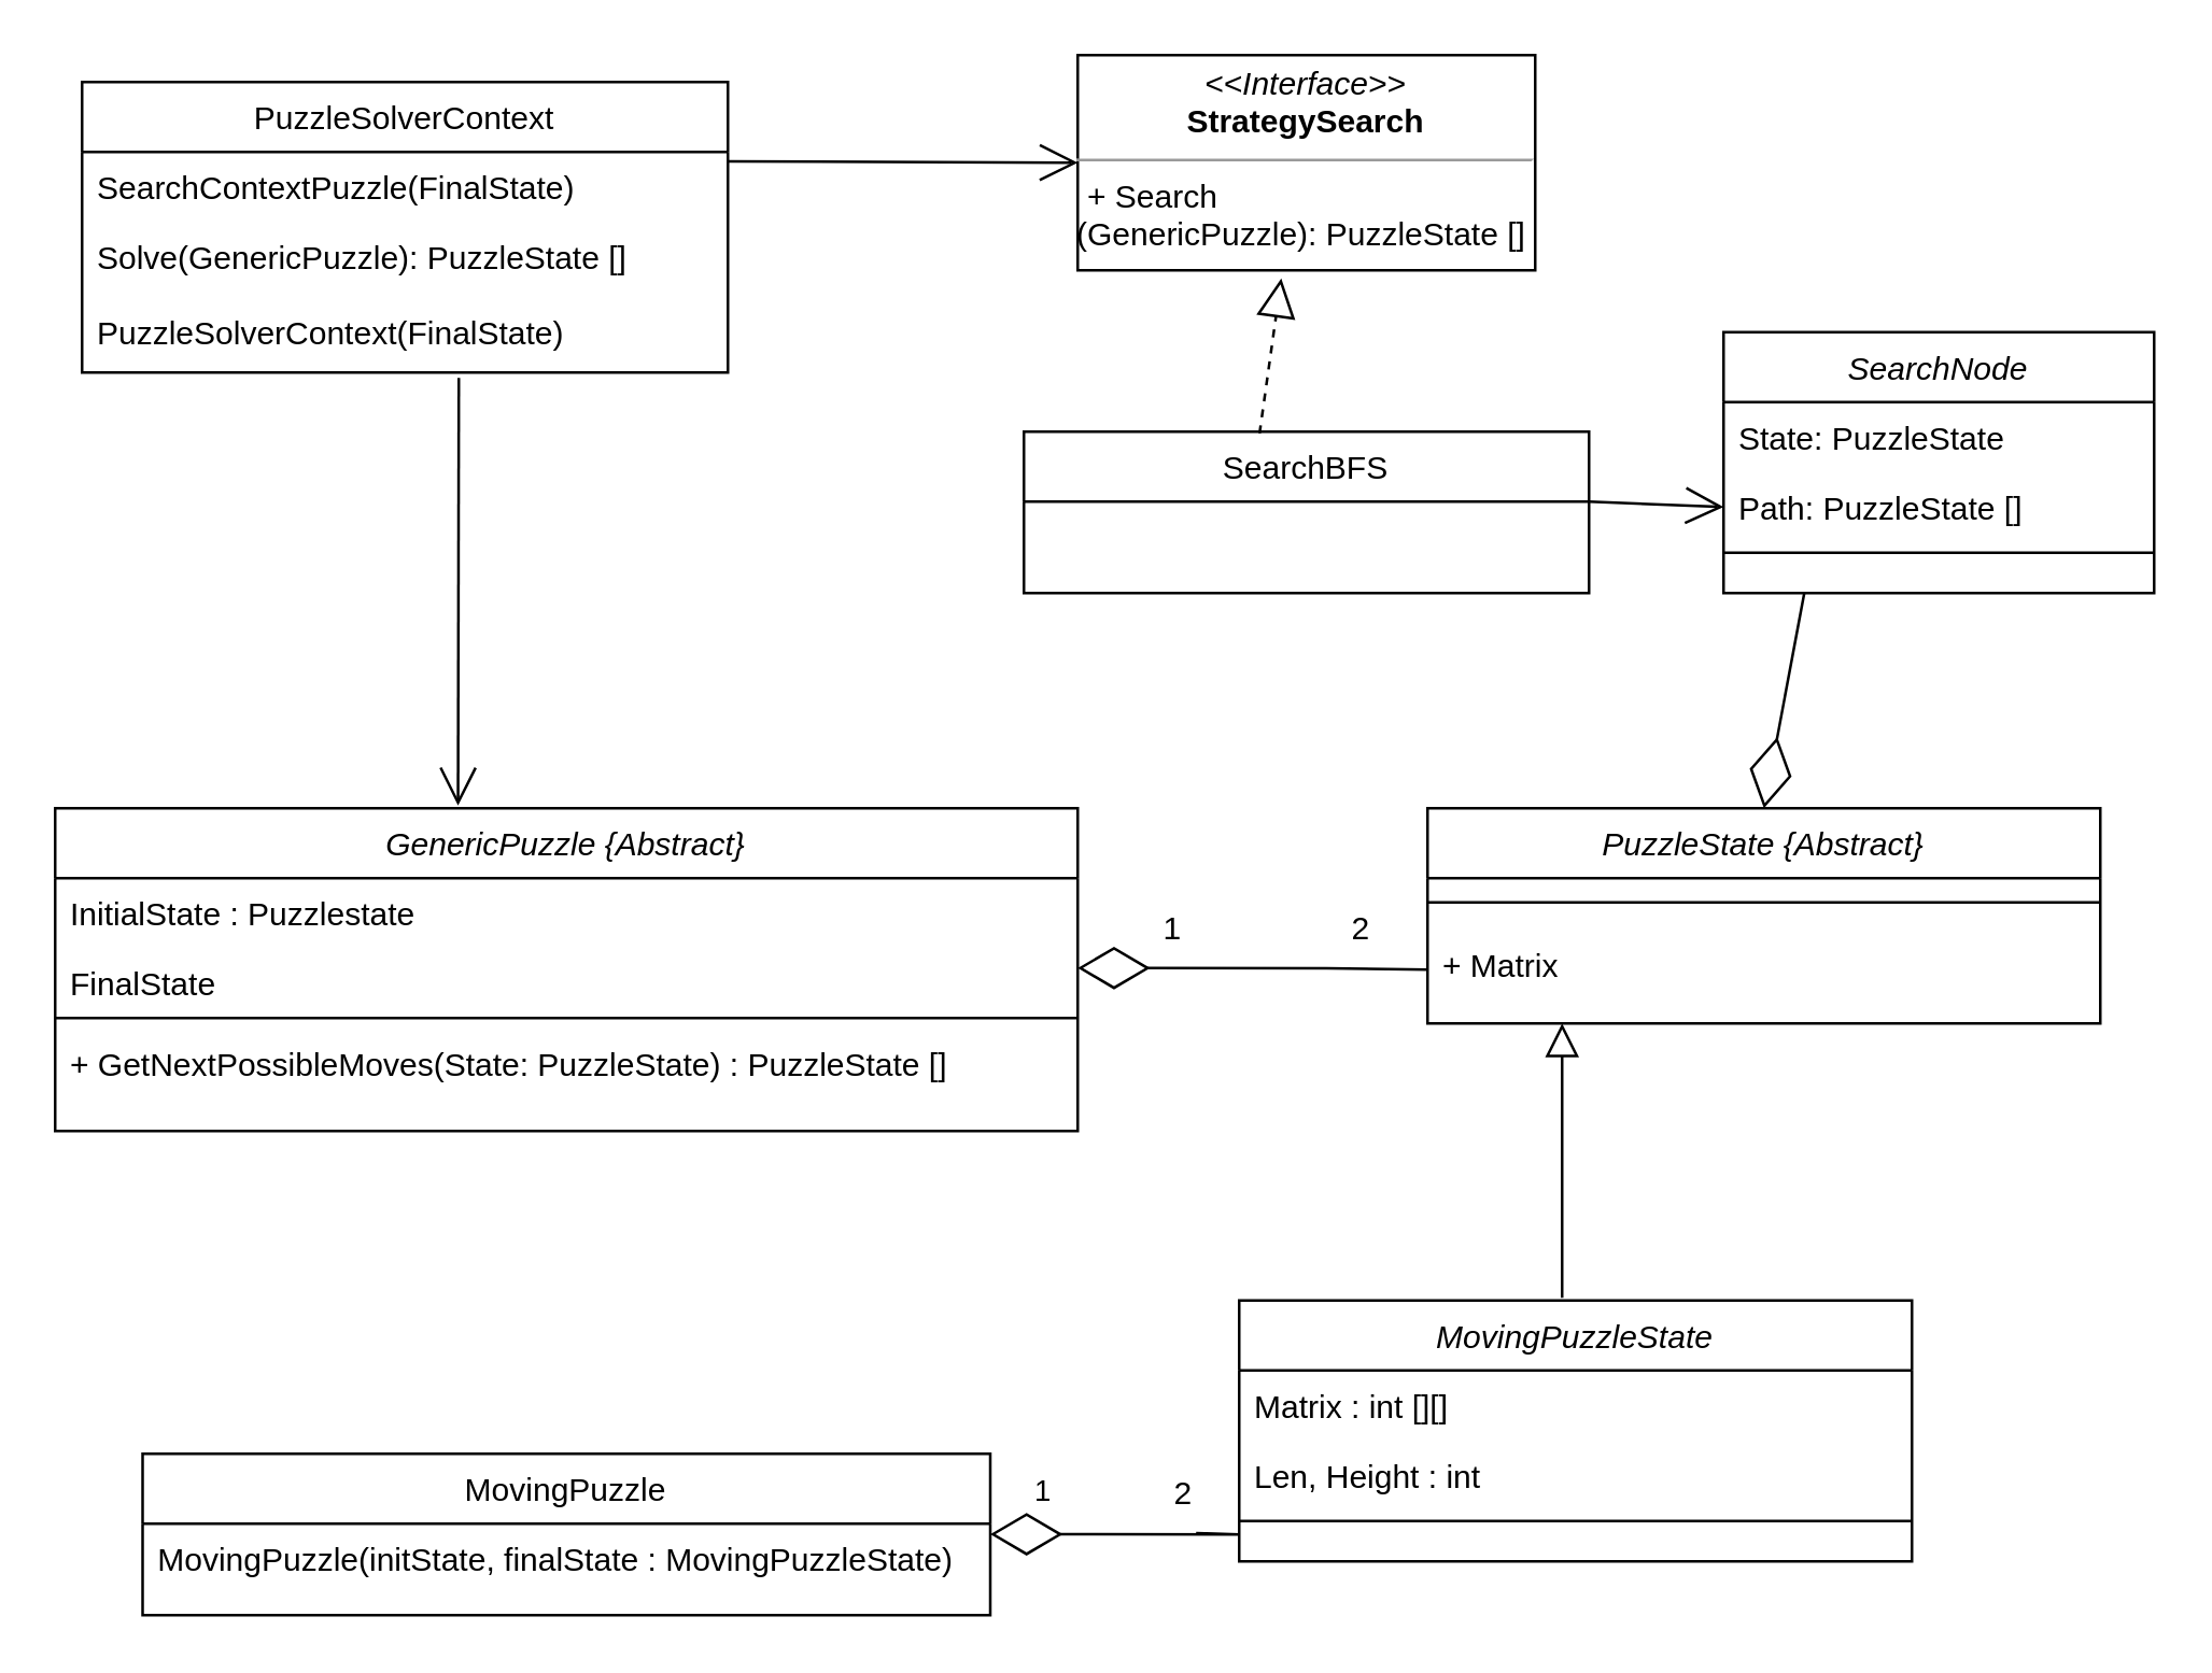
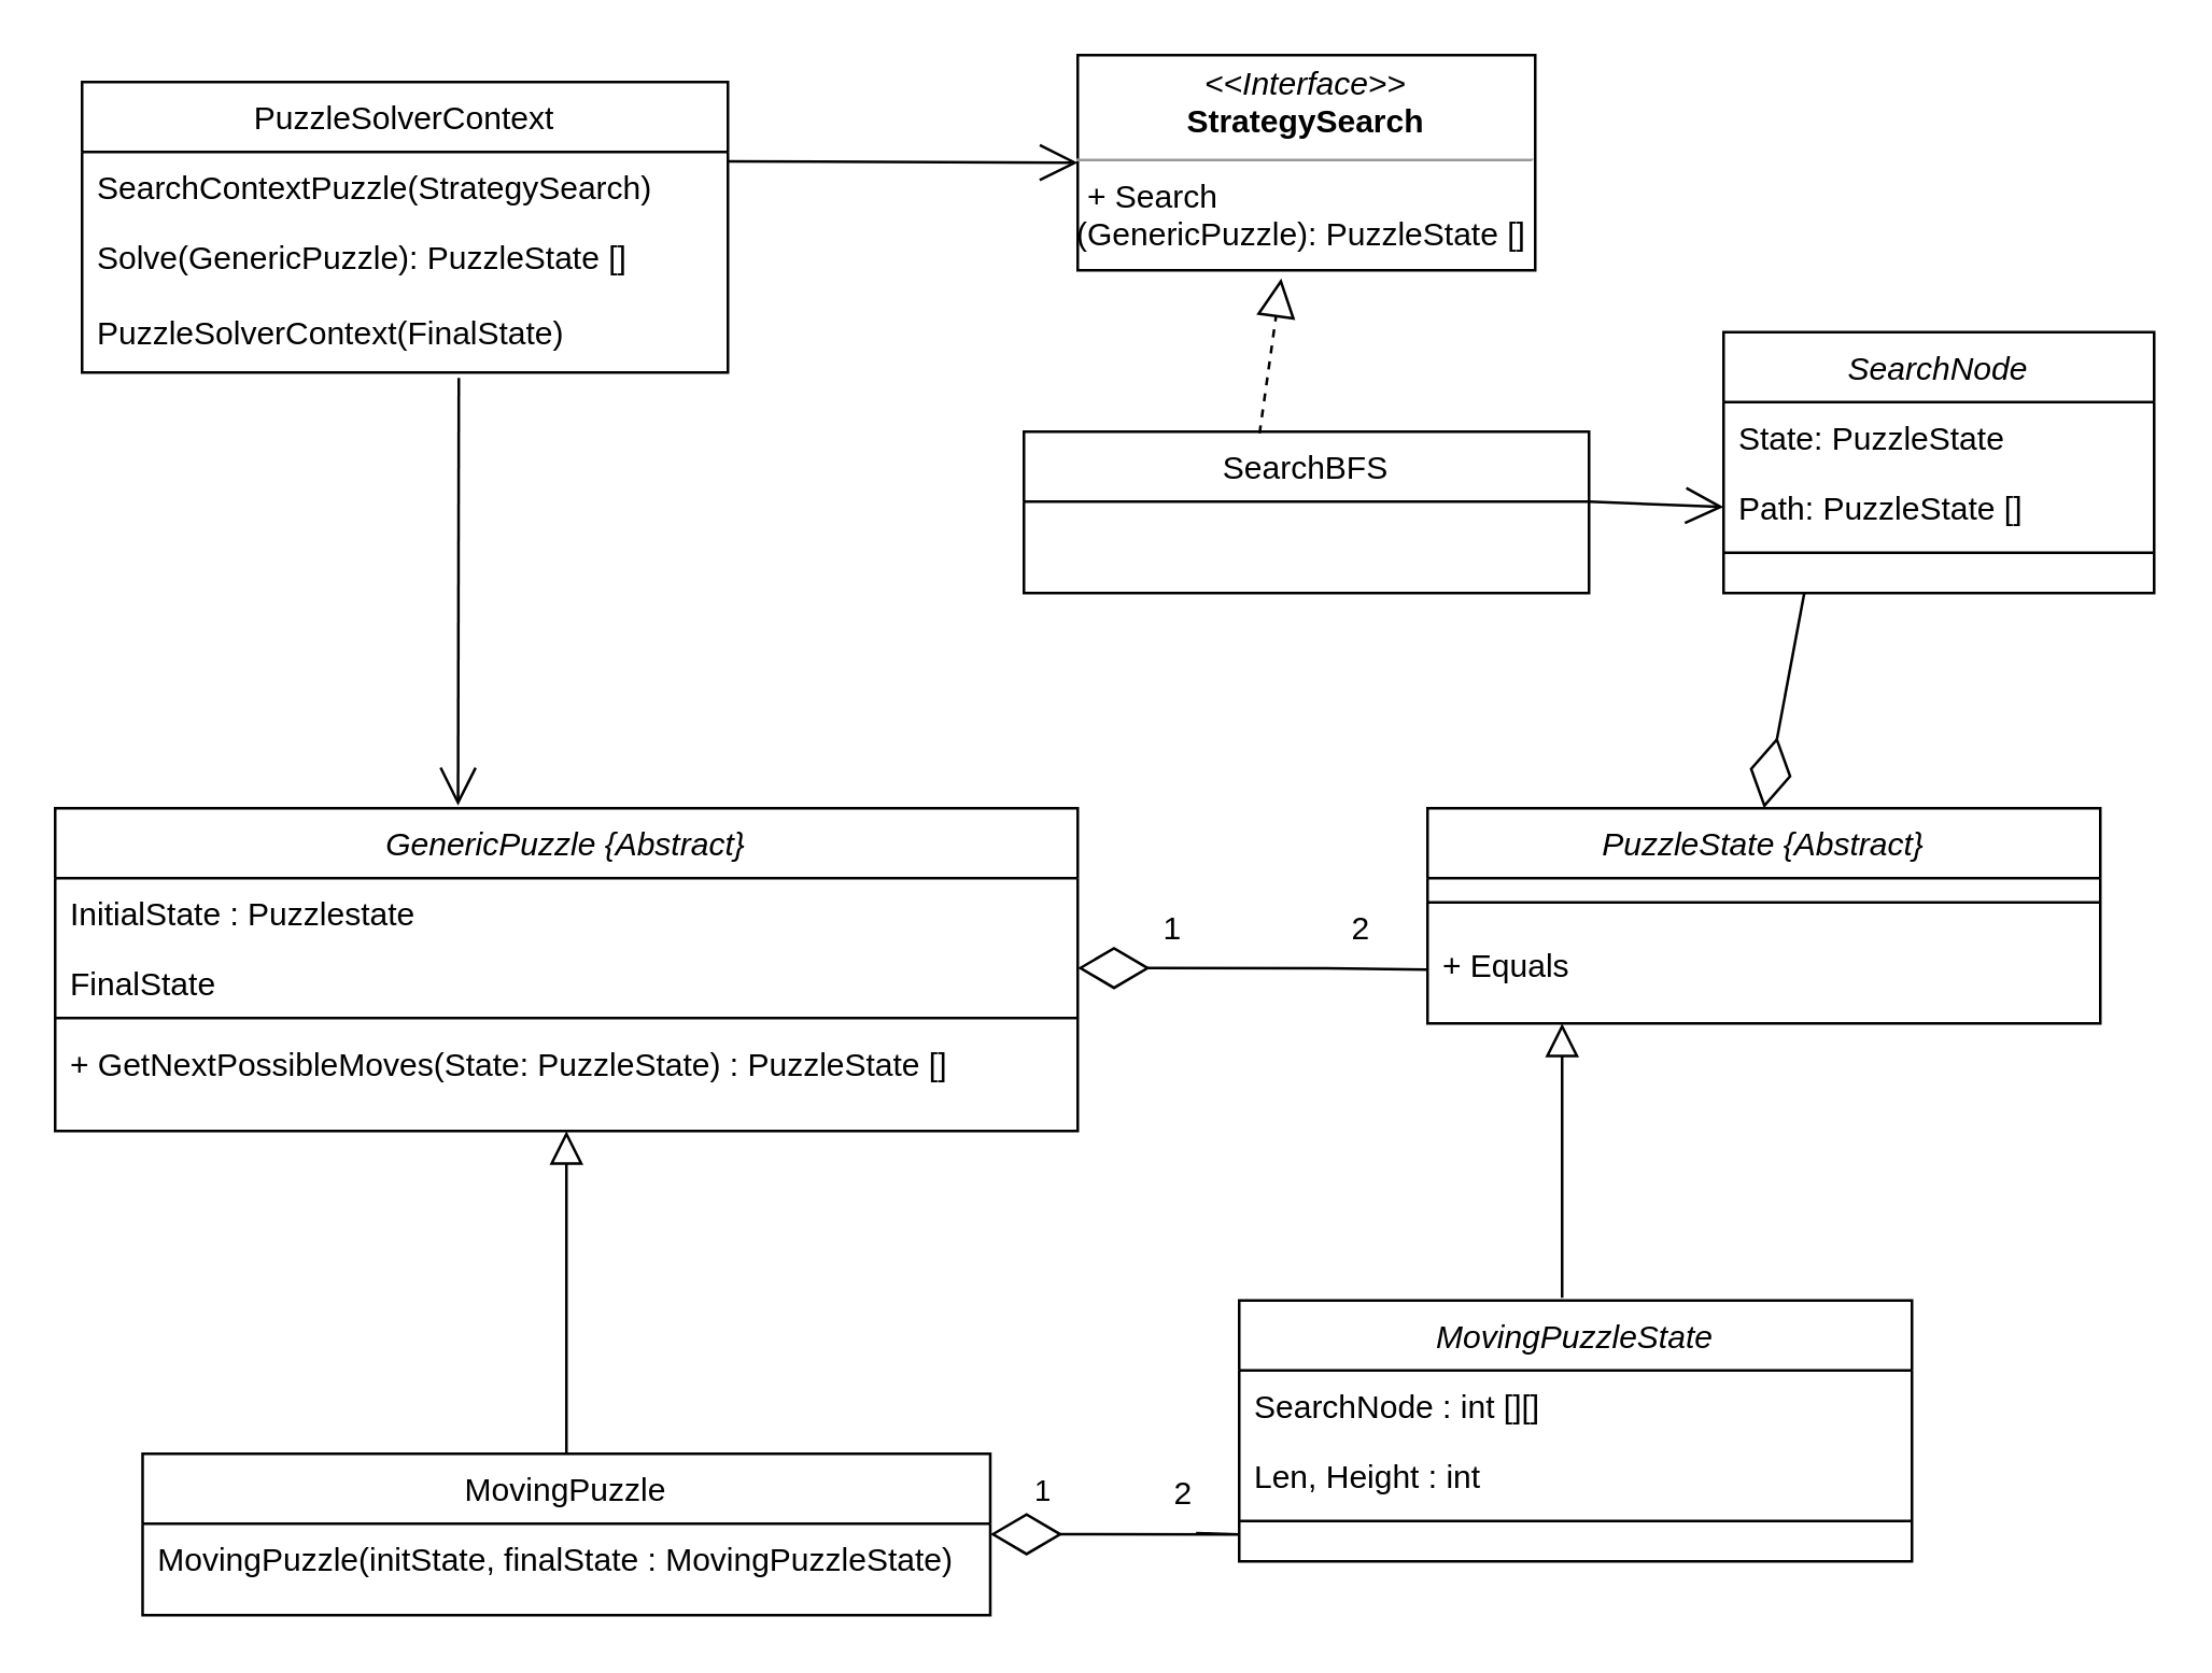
- <mxCell id="23" value="SearchContextPuzzle(FinalState)" style="text;align=left;verticalAlign=top;spacingLeft=4;spacingRight=4;overflow=hidden;rotatable=0;points=[[0,0.5],[1,0.5]];portConstraint=eastwest;" parent="22" vertex="1"><mxGeometry y="26" width="240" height="26" as="geometry" /></mxCell>
+ <mxCell id="23" value="SearchContextPuzzle(StrategySearch)" style="text;align=left;verticalAlign=top;spacingLeft=4;spacingRight=4;overflow=hidden;rotatable=0;points=[[0,0.5],[1,0.5]];portConstraint=eastwest;" parent="22" vertex="1"><mxGeometry y="26" width="240" height="26" as="geometry" /></mxCell>
- <mxCell id="32" value="+ Matrix" style="text;align=left;verticalAlign=top;spacingLeft=4;spacingRight=4;overflow=hidden;rotatable=0;points=[[0,0.5],[1,0.5]];portConstraint=eastwest;" parent="1" vertex="1"><mxGeometry x="530" y="345" width="240" height="26" as="geometry" /></mxCell>
+ <mxCell id="32" value="+ Equals" style="text;align=left;verticalAlign=top;spacingLeft=4;spacingRight=4;overflow=hidden;rotatable=0;points=[[0,0.5],[1,0.5]];portConstraint=eastwest;" parent="1" vertex="1"><mxGeometry x="530" y="345" width="240" height="26" as="geometry" /></mxCell>
+ <mxCell id="9" value="" style="endArrow=block;endSize=10;endFill=0;shadow=0;strokeWidth=1;rounded=0;edgeStyle=elbowEdgeStyle;elbow=vertical;" parent="1" source="7" target="2" edge="1"><mxGeometry width="160" relative="1" as="geometry"><mxPoint x="210" y="383" as="sourcePoint" /><mxPoint x="210" y="383" as="targetPoint" /></mxGeometry></mxCell>
- <mxCell id="14" value="Matrix : int [][]" style="text;align=left;verticalAlign=top;spacingLeft=4;spacingRight=4;overflow=hidden;rotatable=0;points=[[0,0.5],[1,0.5]];portConstraint=eastwest;" parent="13" vertex="1"><mxGeometry y="26" width="250" height="26" as="geometry" /></mxCell>
+ <mxCell id="14" value="SearchNode : int [][]" style="text;align=left;verticalAlign=top;spacingLeft=4;spacingRight=4;overflow=hidden;rotatable=0;points=[[0,0.5],[1,0.5]];portConstraint=eastwest;" parent="13" vertex="1"><mxGeometry y="26" width="250" height="26" as="geometry" /></mxCell>
